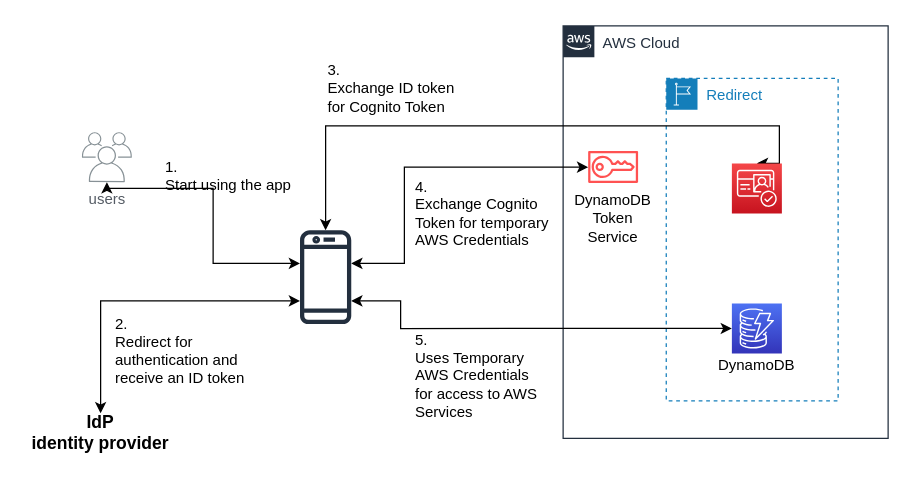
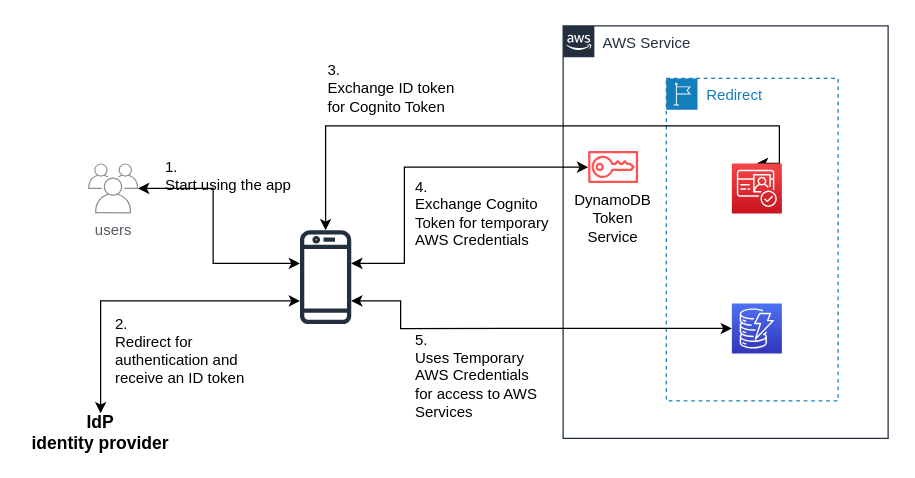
- <mxCell id="2" value="AWS Cloud" style="points=[[0,0],[0.25,0],[0.5,0],[0.75,0],[1,0],[1,0.25],[1,0.5],[1,0.75],[1,1],[0.75,1],[0.5,1],[0.25,1],[0,1],[0,0.75],[0,0.5],[0,0.25]];outlineConnect=0;gradientColor=none;html=1;whiteSpace=wrap;fontSize=12;fontStyle=0;shape=mxgraph.aws4.group;grIcon=mxgraph.aws4.group_aws_cloud_alt;strokeColor=#232F3E;fillColor=none;verticalAlign=top;align=left;spacingLeft=30;fontColor=#232F3E;dashed=0;" vertex="1" parent="1"><mxGeometry x="450" y="20" width="260" height="330" as="geometry" /></mxCell>
+ <mxCell id="2" value="AWS Service" style="points=[[0,0],[0.25,0],[0.5,0],[0.75,0],[1,0],[1,0.25],[1,0.5],[1,0.75],[1,1],[0.75,1],[0.5,1],[0.25,1],[0,1],[0,0.75],[0,0.5],[0,0.25]];outlineConnect=0;gradientColor=none;html=1;whiteSpace=wrap;fontSize=12;fontStyle=0;shape=mxgraph.aws4.group;grIcon=mxgraph.aws4.group_aws_cloud_alt;strokeColor=#232F3E;fillColor=none;verticalAlign=top;align=left;spacingLeft=30;fontColor=#232F3E;dashed=0;" vertex="1" parent="1"><mxGeometry x="450" y="20" width="260" height="330" as="geometry" /></mxCell>
- <mxCell id="5" value="users" style="sketch=0;outlineConnect=0;gradientColor=none;fontColor=#545B64;strokeColor=none;fillColor=#879196;dashed=0;verticalLabelPosition=bottom;verticalAlign=top;align=center;html=1;fontSize=12;fontStyle=0;aspect=fixed;shape=mxgraph.aws4.illustration_users;pointerEvents=1" vertex="1" parent="1"><mxGeometry x="65" y="105" width="40" height="40" as="geometry" /></mxCell>
+ <mxCell id="5" value="users" style="sketch=0;outlineConnect=0;gradientColor=none;fontColor=#545B64;strokeColor=none;fillColor=#879196;dashed=0;verticalLabelPosition=bottom;verticalAlign=top;align=center;html=1;fontSize=12;fontStyle=0;aspect=fixed;shape=mxgraph.aws4.illustration_users;pointerEvents=1" vertex="1" parent="1"><mxGeometry x="70" y="130" width="40" height="40" as="geometry" /></mxCell>
- <mxCell id="14" value="DynamoDB" style="text;html=1;strokeColor=none;fillColor=none;align=center;verticalAlign=middle;whiteSpace=wrap;rounded=0;fontColor=default;" vertex="1" parent="1"><mxGeometry x="575" y="282.05" width="60" height="20" as="geometry" /></mxCell>
